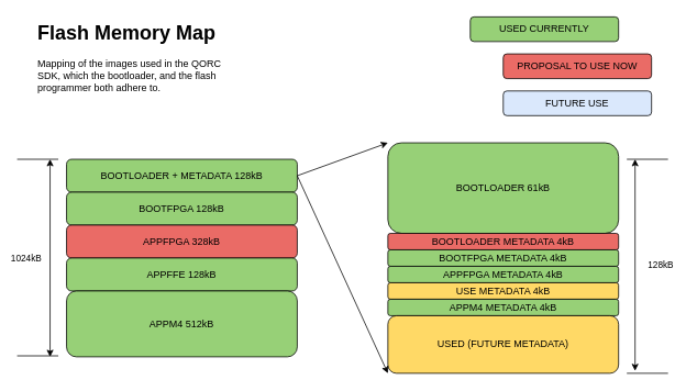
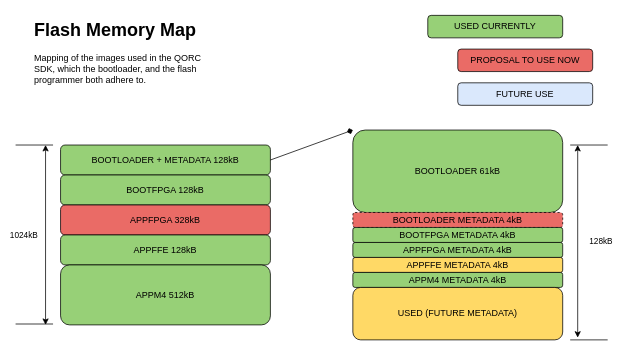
- <mxCell id="14" value="" style="endArrow=classic;startArrow=none;html=1;exitX=1;exitY=0.5;exitDx=0;exitDy=0;entryX=0;entryY=0;entryDx=0;entryDy=0;startFill=0;" edge="1" parent="1" source="2" target="7"><mxGeometry width="50" height="50" relative="1" as="geometry"><mxPoint x="390" y="513" as="sourcePoint" /><mxPoint x="440" y="463" as="targetPoint" /></mxGeometry></mxCell>
+ <mxCell id="14" value="" style="endArrow=diamond;startArrow=none;html=1;exitX=1;exitY=0.5;exitDx=0;exitDy=0;entryX=0;entryY=0;entryDx=0;entryDy=0;startFill=0;" edge="1" parent="1" source="2" target="7"><mxGeometry width="50" height="50" relative="1" as="geometry"><mxPoint x="390" y="513" as="sourcePoint" /><mxPoint x="440" y="463" as="targetPoint" /></mxGeometry></mxCell>
- <mxCell id="8" value="BOOTLOADER METADATA 4kB" style="rounded=1;whiteSpace=wrap;html=1;fillColor=#EA6B66;" vertex="1" parent="1"><mxGeometry x="470" y="283" width="280" height="20" as="geometry" /></mxCell>
+ <mxCell id="8" value="BOOTLOADER METADATA 4kB" style="rounded=1;whiteSpace=wrap;html=1;fillColor=#EA6B66;dashed=1;" vertex="1" parent="1"><mxGeometry x="470" y="283" width="280" height="20" as="geometry" /></mxCell>
- <mxCell id="15" value="" style="endArrow=classic;startArrow=none;html=1;exitX=1;exitY=0.5;exitDx=0;exitDy=0;entryX=0;entryY=1;entryDx=0;entryDy=0;startFill=0;" edge="1" parent="1" source="2" target="13"><mxGeometry width="50" height="50" relative="1" as="geometry"><mxPoint x="620" y="423" as="sourcePoint" /><mxPoint x="670" y="373" as="targetPoint" /></mxGeometry></mxCell>
- <mxCell id="11" value="USE METADATA 4kB" style="rounded=1;whiteSpace=wrap;html=1;fillColor=#FFD966;" vertex="1" parent="1"><mxGeometry x="470" y="343" width="280" height="20" as="geometry" /></mxCell>
+ <mxCell id="11" value="APPFFE METADATA 4kB" style="rounded=1;whiteSpace=wrap;html=1;fillColor=#FFD966;" vertex="1" parent="1"><mxGeometry x="470" y="343" width="280" height="20" as="geometry" /></mxCell>
